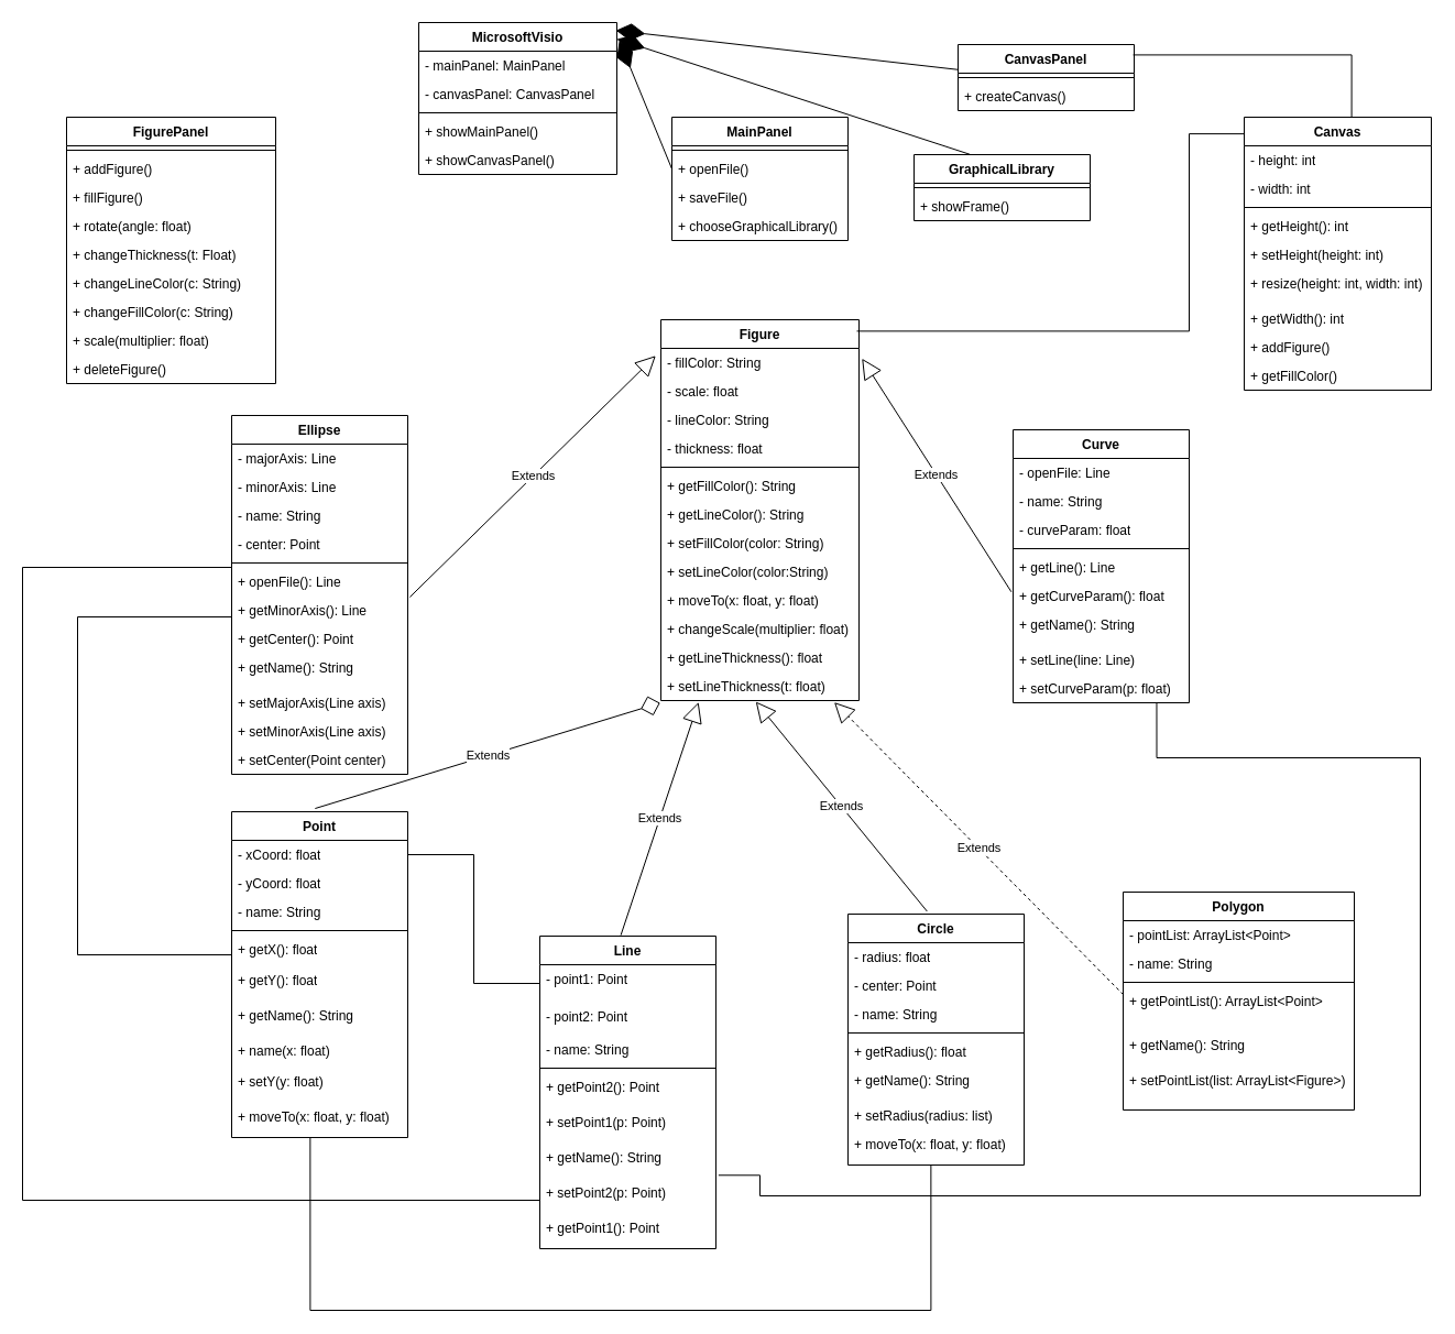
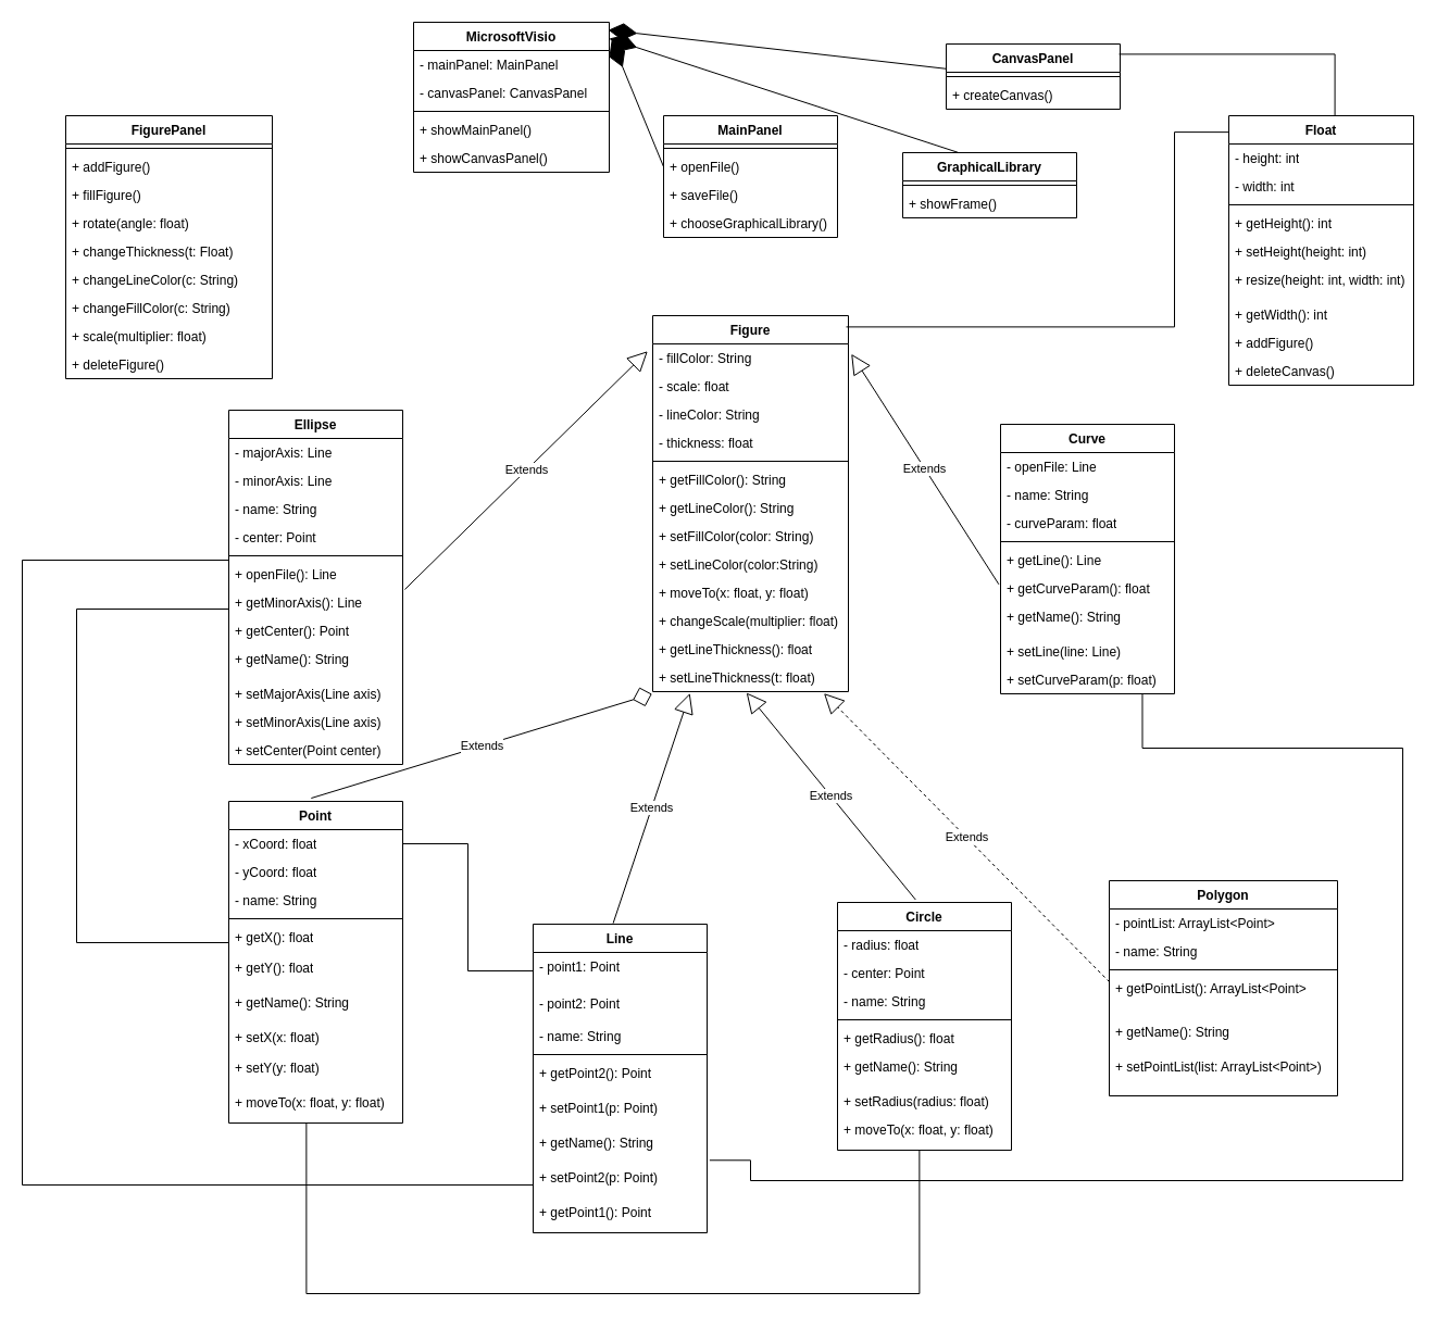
- <mxCell id="81" value="Canvas" style="swimlane;fontStyle=1;align=center;verticalAlign=top;childLayout=stackLayout;horizontal=1;startSize=26;horizontalStack=0;resizeParent=1;resizeParentMax=0;resizeLast=0;collapsible=1;marginBottom=0;whiteSpace=wrap;html=1;" vertex="1" parent="1"><mxGeometry x="1130" y="106" width="170" height="248" as="geometry" /></mxCell>
+ <mxCell id="81" value="Float" style="swimlane;fontStyle=1;align=center;verticalAlign=top;childLayout=stackLayout;horizontal=1;startSize=26;horizontalStack=0;resizeParent=1;resizeParentMax=0;resizeLast=0;collapsible=1;marginBottom=0;whiteSpace=wrap;html=1;" vertex="1" parent="1"><mxGeometry x="1130" y="106" width="170" height="248" as="geometry" /></mxCell>
- <mxCell id="90" value="+ getFillColor()" style="text;strokeColor=none;fillColor=none;align=left;verticalAlign=top;spacingLeft=4;spacingRight=4;overflow=hidden;rotatable=0;points=[[0,0.5],[1,0.5]];portConstraint=eastwest;whiteSpace=wrap;html=1;" vertex="1" parent="81"><mxGeometry y="222" width="170" height="26" as="geometry" /></mxCell>
+ <mxCell id="90" value="+ deleteCanvas()" style="text;strokeColor=none;fillColor=none;align=left;verticalAlign=top;spacingLeft=4;spacingRight=4;overflow=hidden;rotatable=0;points=[[0,0.5],[1,0.5]];portConstraint=eastwest;whiteSpace=wrap;html=1;" vertex="1" parent="81"><mxGeometry y="222" width="170" height="26" as="geometry" /></mxCell>
- <mxCell id="20" value="+ name(x: float)" style="text;html=1;strokeColor=none;fillColor=none;align=left;verticalAlign=top;spacingLeft=4;spacingRight=4;whiteSpace=wrap;overflow=hidden;rotatable=0;points=[[0,0.5],[1,0.5]];portConstraint=eastwest;" parent="12" vertex="1"><mxGeometry y="204" width="160" height="28" as="geometry" /></mxCell>
+ <mxCell id="20" value="+ setX(x: float)" style="text;html=1;strokeColor=none;fillColor=none;align=left;verticalAlign=top;spacingLeft=4;spacingRight=4;whiteSpace=wrap;overflow=hidden;rotatable=0;points=[[0,0.5],[1,0.5]];portConstraint=eastwest;" parent="12" vertex="1"><mxGeometry y="204" width="160" height="28" as="geometry" /></mxCell>
- <mxCell id="54" value="+ setPointList(list: ArrayList&amp;lt;Figure&amp;gt;)" style="text;strokeColor=none;fillColor=none;align=left;verticalAlign=top;spacingLeft=4;spacingRight=4;overflow=hidden;rotatable=0;points=[[0,0.5],[1,0.5]];portConstraint=eastwest;whiteSpace=wrap;html=1;" vertex="1" parent="48"><mxGeometry y="158" width="210" height="40" as="geometry" /></mxCell>
+ <mxCell id="54" value="+ setPointList(list: ArrayList&amp;lt;Point&amp;gt;)" style="text;strokeColor=none;fillColor=none;align=left;verticalAlign=top;spacingLeft=4;spacingRight=4;overflow=hidden;rotatable=0;points=[[0,0.5],[1,0.5]];portConstraint=eastwest;whiteSpace=wrap;html=1;" vertex="1" parent="48"><mxGeometry y="158" width="210" height="40" as="geometry" /></mxCell>
- <mxCell id="46" value="+ setRadius(radius: list)" style="text;strokeColor=none;fillColor=none;align=left;verticalAlign=top;spacingLeft=4;spacingRight=4;overflow=hidden;rotatable=0;points=[[0,0.5],[1,0.5]];portConstraint=eastwest;whiteSpace=wrap;html=1;" vertex="1" parent="39"><mxGeometry y="170" width="160" height="26" as="geometry" /></mxCell>
+ <mxCell id="46" value="+ setRadius(radius: float)" style="text;strokeColor=none;fillColor=none;align=left;verticalAlign=top;spacingLeft=4;spacingRight=4;overflow=hidden;rotatable=0;points=[[0,0.5],[1,0.5]];portConstraint=eastwest;whiteSpace=wrap;html=1;" vertex="1" parent="39"><mxGeometry y="170" width="160" height="26" as="geometry" /></mxCell>
